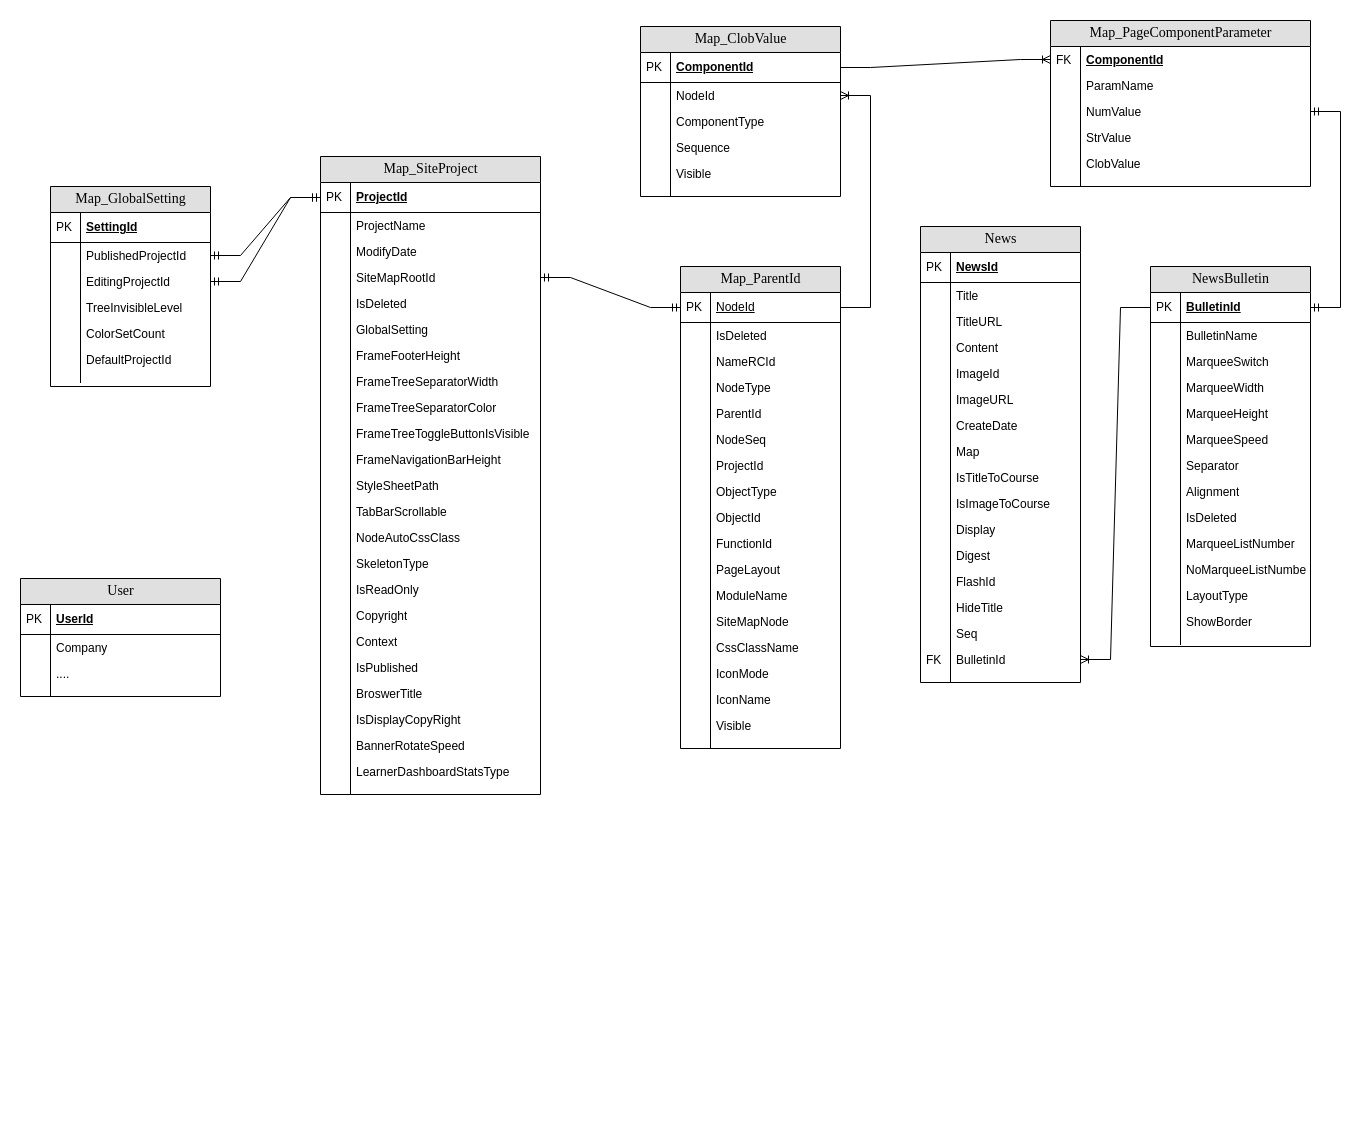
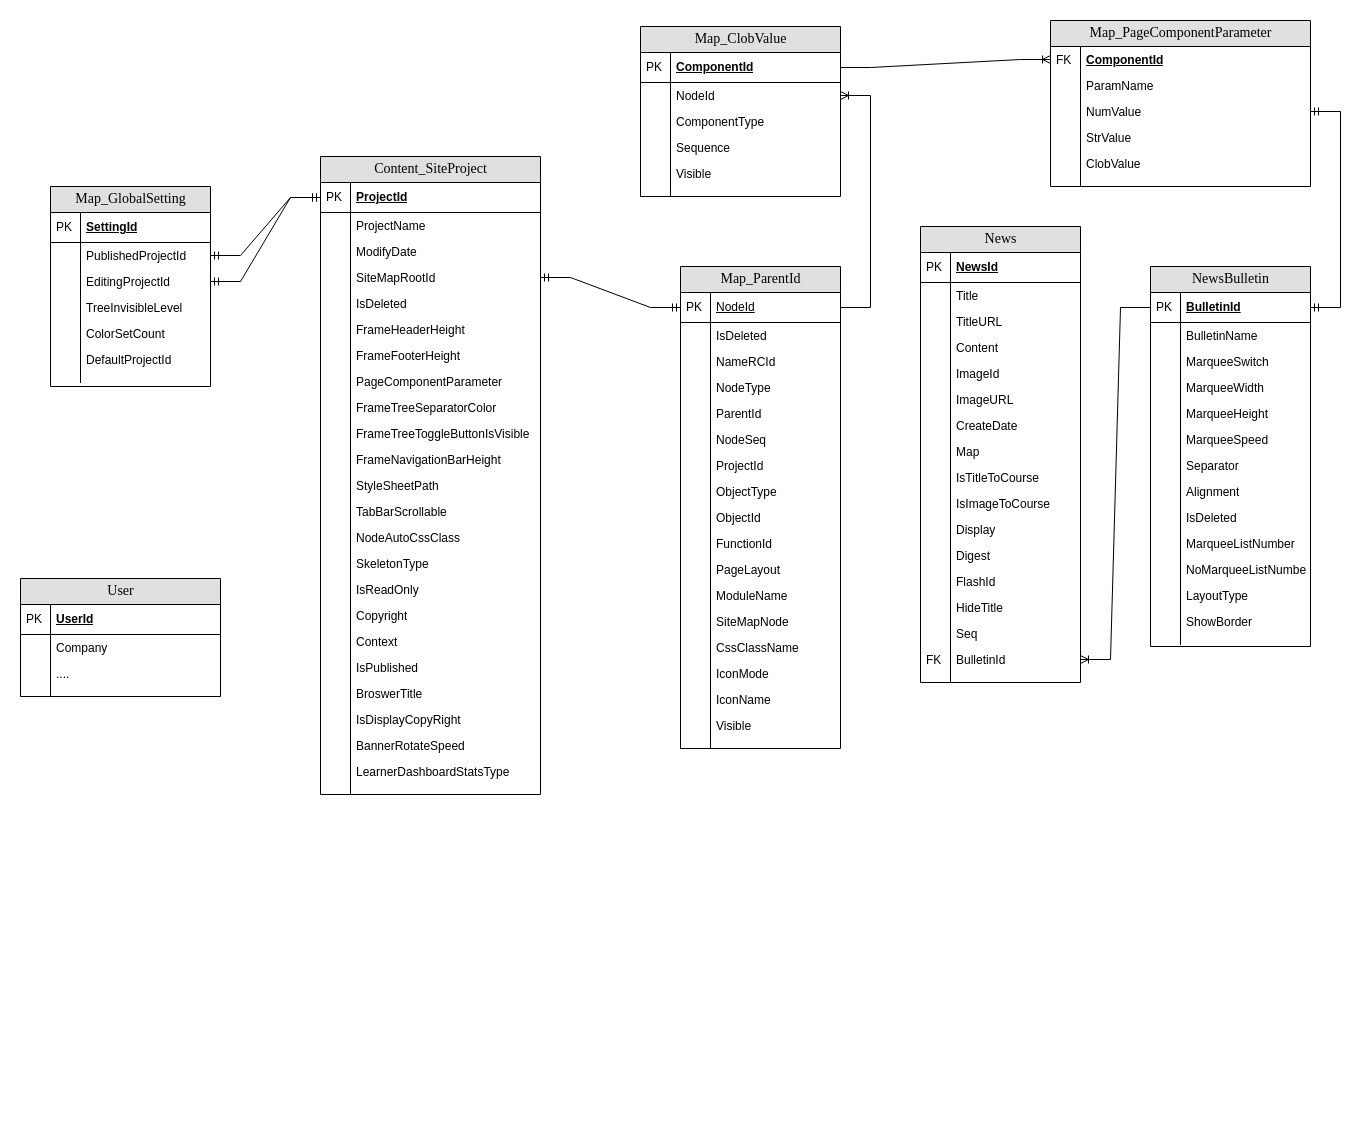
- <mxCell id="67" value="Map_SiteProject" style="swimlane;html=1;fontStyle=0;childLayout=stackLayout;horizontal=1;startSize=26;fillColor=#e0e0e0;horizontalStack=0;resizeParent=1;resizeLast=0;collapsible=1;marginBottom=0;swimlaneFillColor=#ffffff;align=center;rounded=0;shadow=0;comic=0;labelBackgroundColor=none;strokeWidth=1;fontFamily=Verdana;fontSize=14;swimlaneLine=1;" vertex="1" parent="1"><mxGeometry x="320" y="156" width="220" height="638" as="geometry" /></mxCell>
+ <mxCell id="67" value="Content_SiteProject" style="swimlane;html=1;fontStyle=0;childLayout=stackLayout;horizontal=1;startSize=26;fillColor=#e0e0e0;horizontalStack=0;resizeParent=1;resizeLast=0;collapsible=1;marginBottom=0;swimlaneFillColor=#ffffff;align=center;rounded=0;shadow=0;comic=0;labelBackgroundColor=none;strokeWidth=1;fontFamily=Verdana;fontSize=14;swimlaneLine=1;" vertex="1" parent="1"><mxGeometry x="320" y="156" width="220" height="638" as="geometry" /></mxCell>
- <mxCell id="78" value="GlobalSetting" style="shape=partialRectangle;top=0;left=0;right=0;bottom=0;html=1;align=left;verticalAlign=top;fillColor=none;spacingLeft=34;spacingRight=4;whiteSpace=wrap;overflow=hidden;rotatable=0;points=[[0,0.5],[1,0.5]];portConstraint=eastwest;dropTarget=0;" vertex="1" parent="67"><mxGeometry y="160" width="220" height="26" as="geometry" /></mxCell>
+ <mxCell id="78" value="FrameHeaderHeight" style="shape=partialRectangle;top=0;left=0;right=0;bottom=0;html=1;align=left;verticalAlign=top;fillColor=none;spacingLeft=34;spacingRight=4;whiteSpace=wrap;overflow=hidden;rotatable=0;points=[[0,0.5],[1,0.5]];portConstraint=eastwest;dropTarget=0;" vertex="1" parent="67"><mxGeometry y="160" width="220" height="26" as="geometry" /></mxCell>
- <mxCell id="82" value="FrameTreeSeparatorWidth" style="shape=partialRectangle;top=0;left=0;right=0;bottom=0;html=1;align=left;verticalAlign=top;fillColor=none;spacingLeft=34;spacingRight=4;whiteSpace=wrap;overflow=hidden;rotatable=0;points=[[0,0.5],[1,0.5]];portConstraint=eastwest;dropTarget=0;" vertex="1" parent="67"><mxGeometry y="212" width="220" height="26" as="geometry" /></mxCell>
+ <mxCell id="82" value="PageComponentParameter" style="shape=partialRectangle;top=0;left=0;right=0;bottom=0;html=1;align=left;verticalAlign=top;fillColor=none;spacingLeft=34;spacingRight=4;whiteSpace=wrap;overflow=hidden;rotatable=0;points=[[0,0.5],[1,0.5]];portConstraint=eastwest;dropTarget=0;" vertex="1" parent="67"><mxGeometry y="212" width="220" height="26" as="geometry" /></mxCell>
